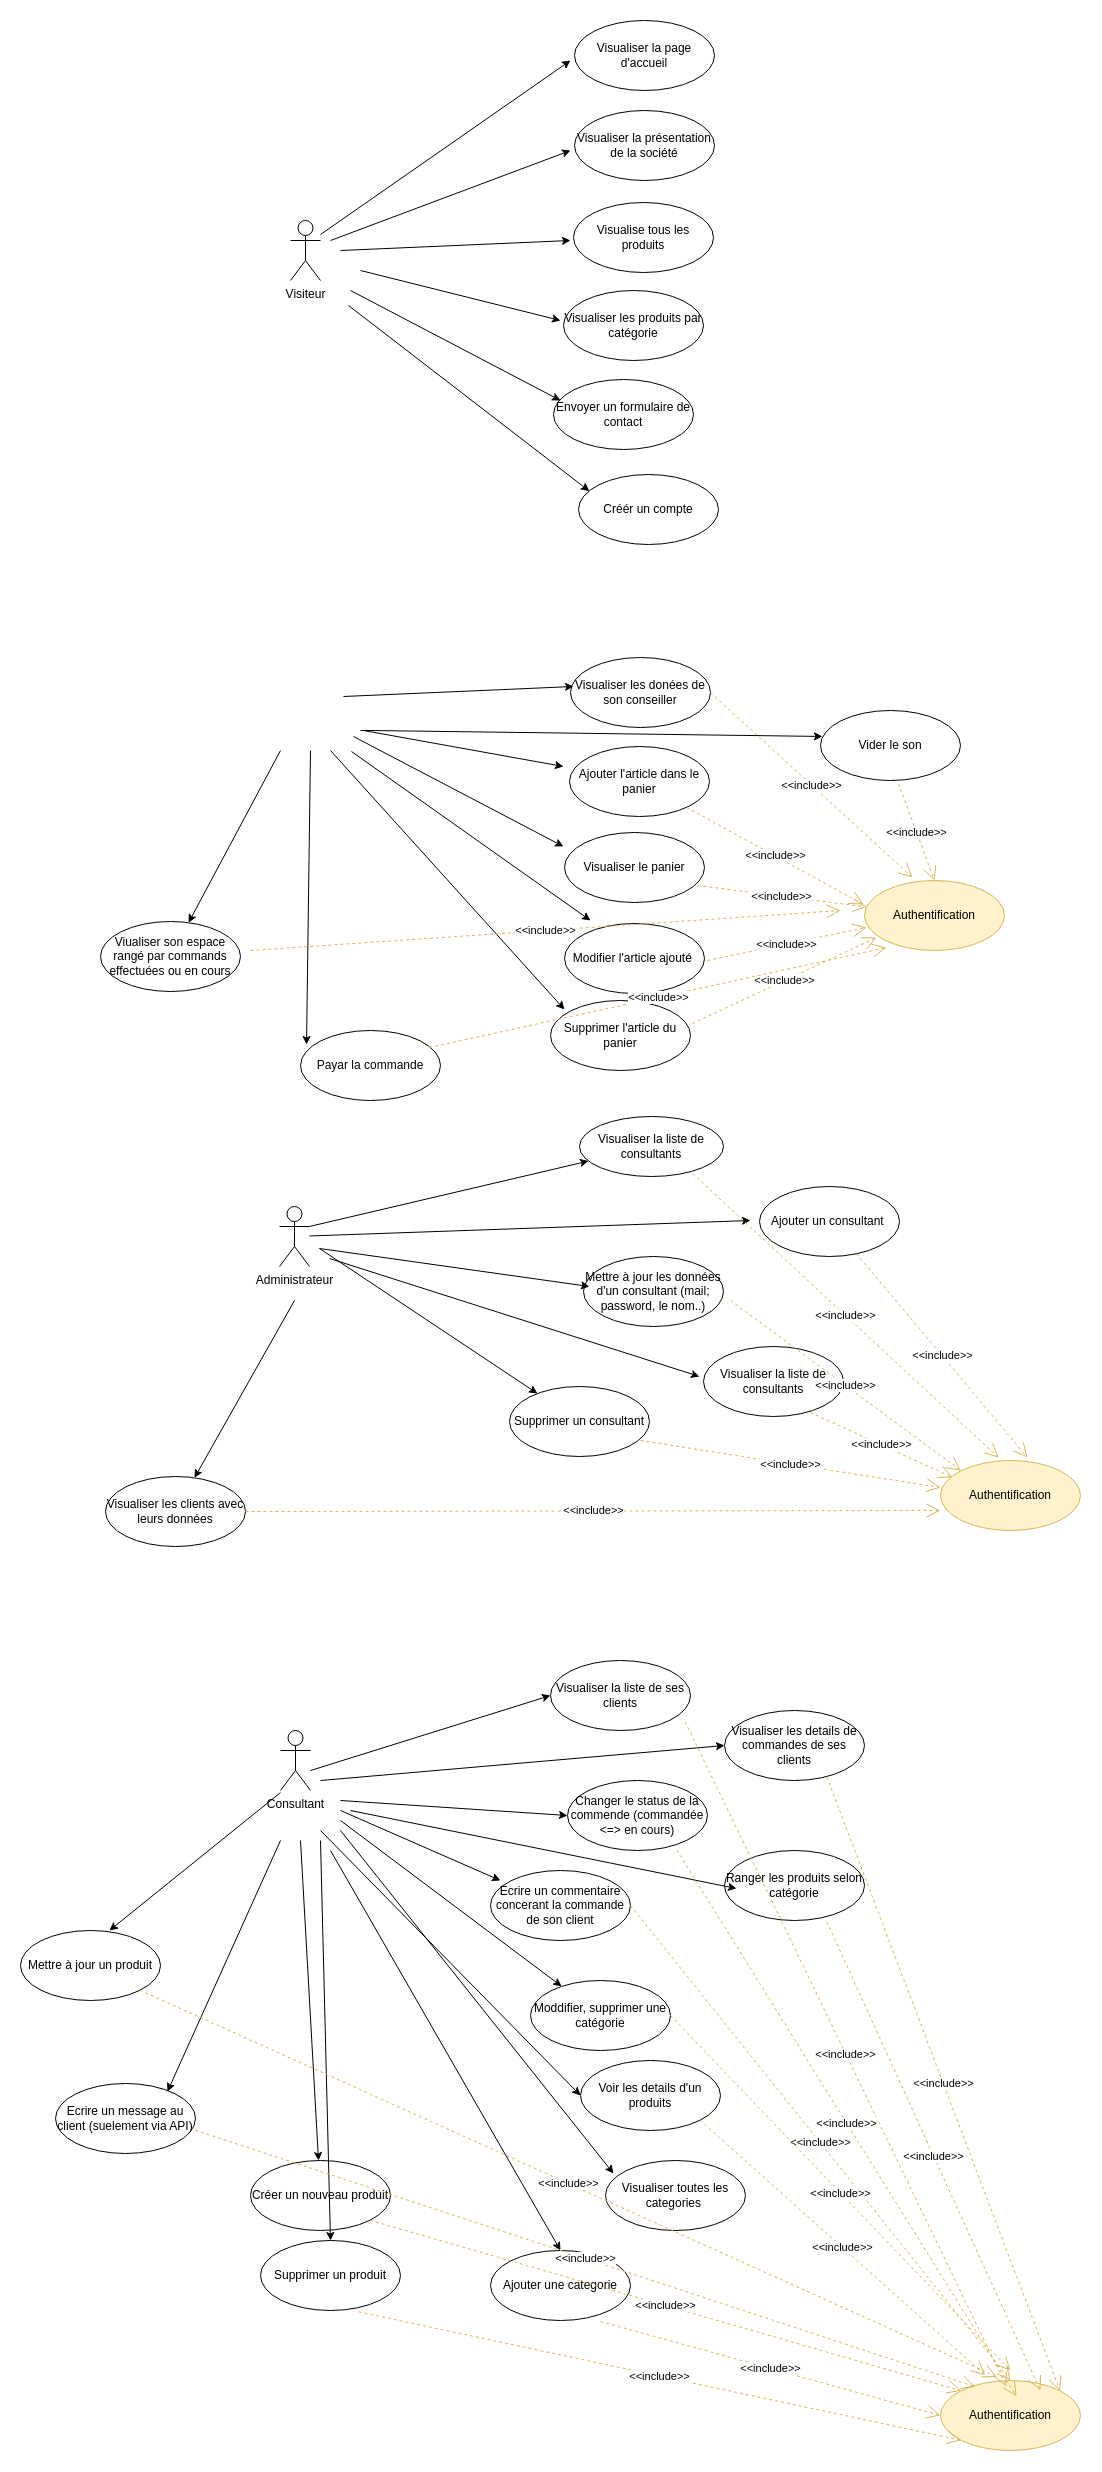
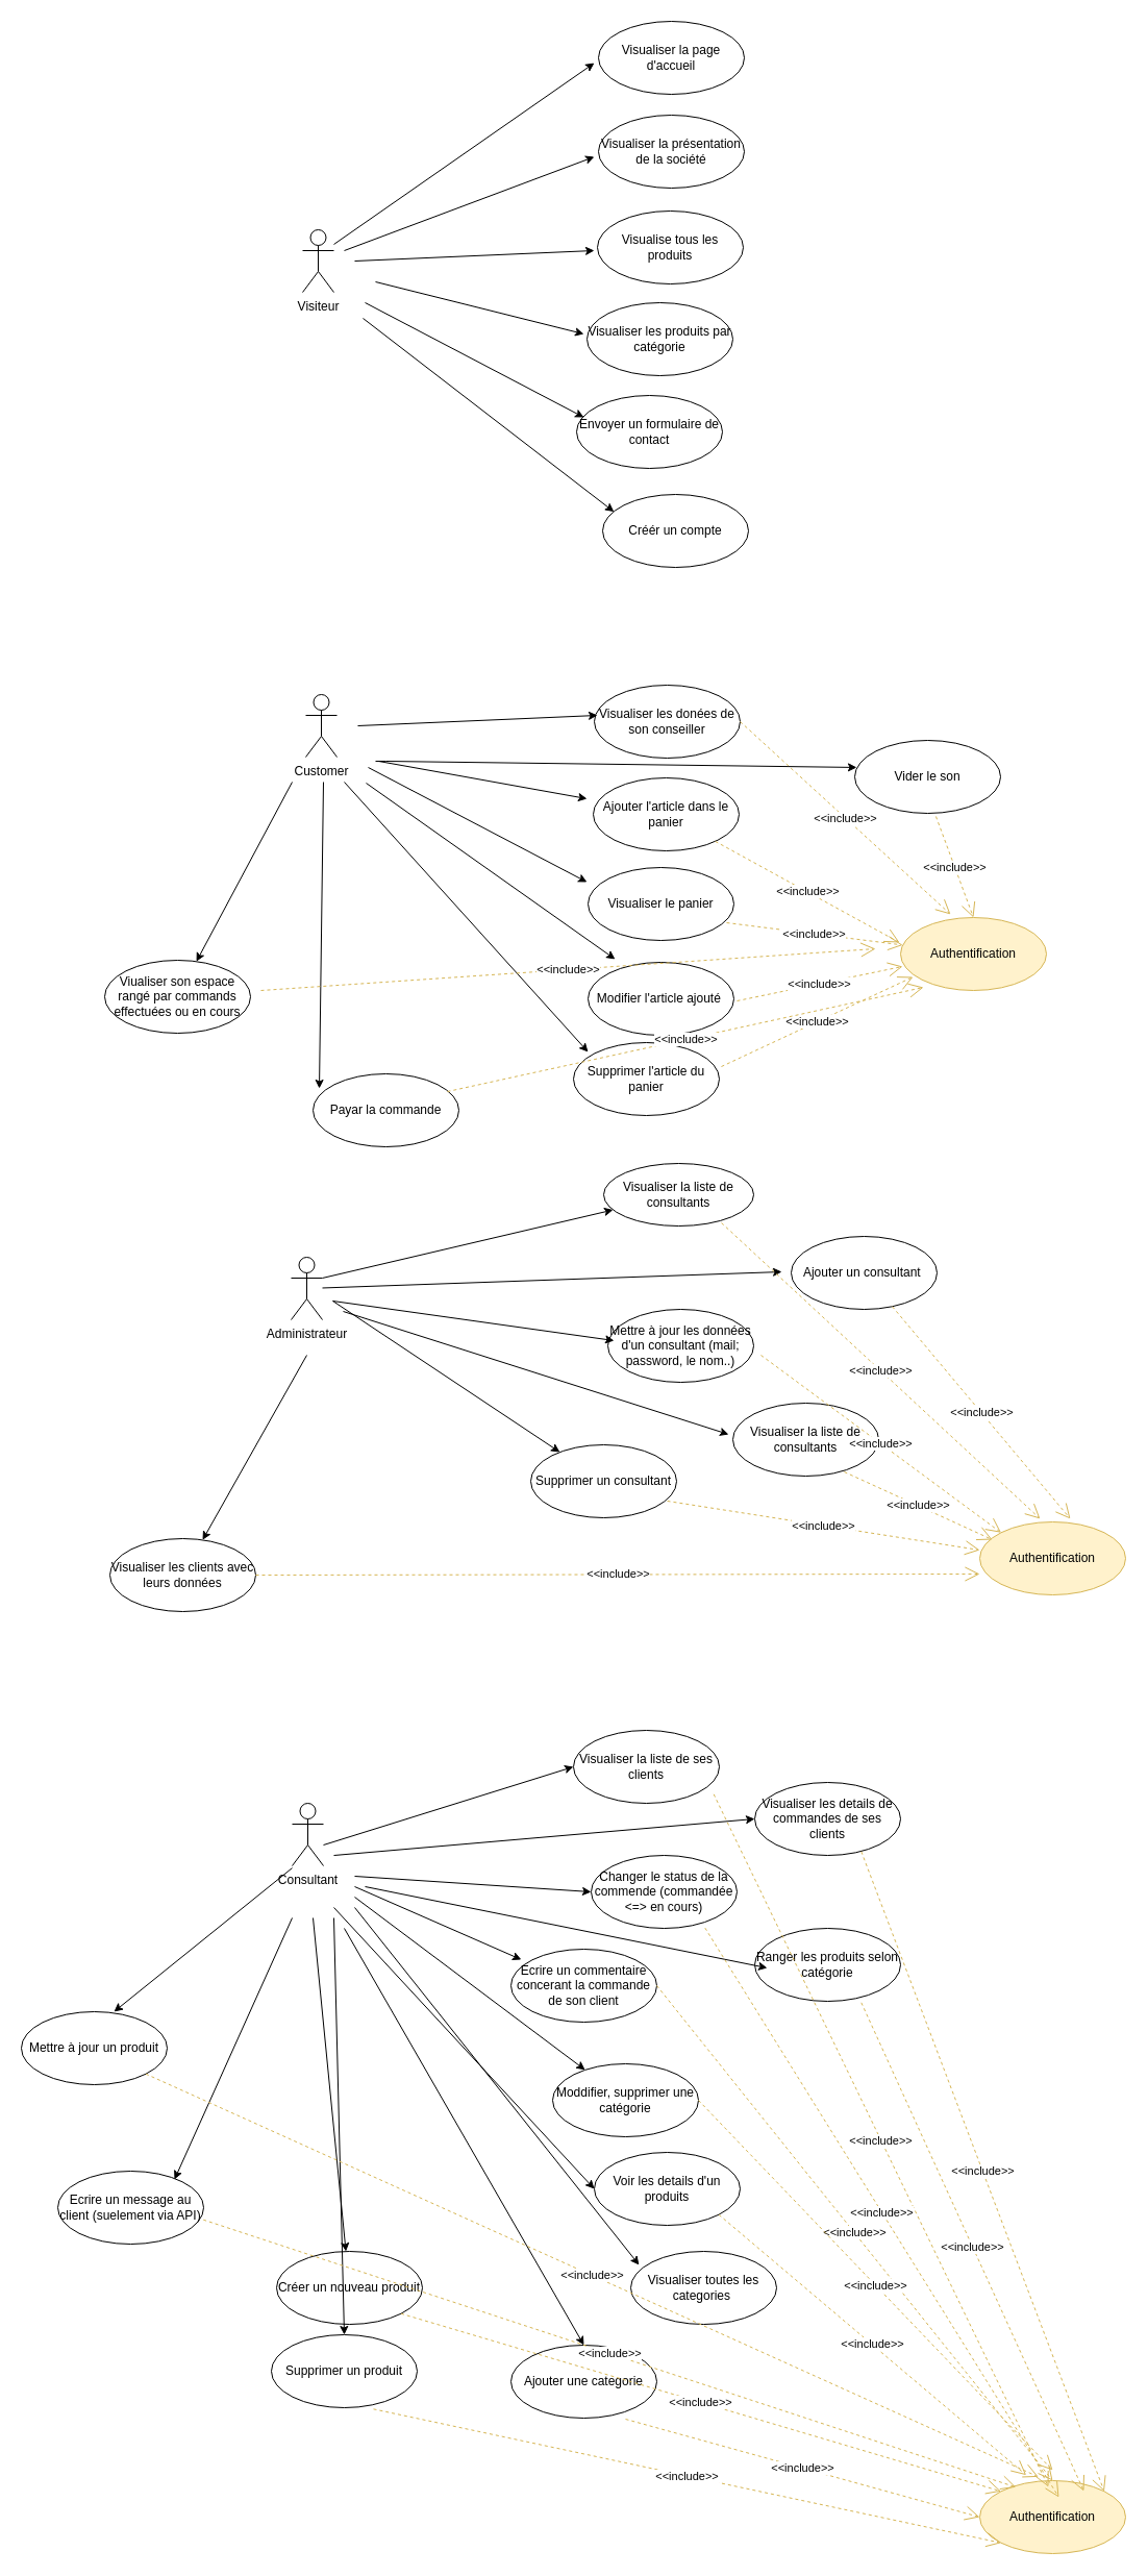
+ <mxCell id="36" value="Customer" style="shape=umlActor;verticalLabelPosition=bottom;verticalAlign=top;html=1;" parent="1" vertex="1"><mxGeometry x="293" y="666" width="30" height="60" as="geometry" /></mxCell>
- <mxCell id="57" value="Voir les details d'un produits" style="ellipse;whiteSpace=wrap;html=1;" parent="1" vertex="1"><mxGeometry x="580" y="2060" width="140" height="70" as="geometry" /></mxCell>
+ <mxCell id="57" value="Voir les details d'un produits" style="ellipse;whiteSpace=wrap;html=1;" parent="1" vertex="1"><mxGeometry x="570" y="2065" width="140" height="70" as="geometry" /></mxCell>
- <mxCell id="60" value="Créer un nouveau produit" style="ellipse;whiteSpace=wrap;html=1;" parent="1" vertex="1"><mxGeometry x="250" y="2160" width="140" height="70" as="geometry" /></mxCell>
+ <mxCell id="60" value="Créer un nouveau produit" style="ellipse;whiteSpace=wrap;html=1;" parent="1" vertex="1"><mxGeometry x="265" y="2160" width="140" height="70" as="geometry" /></mxCell>
